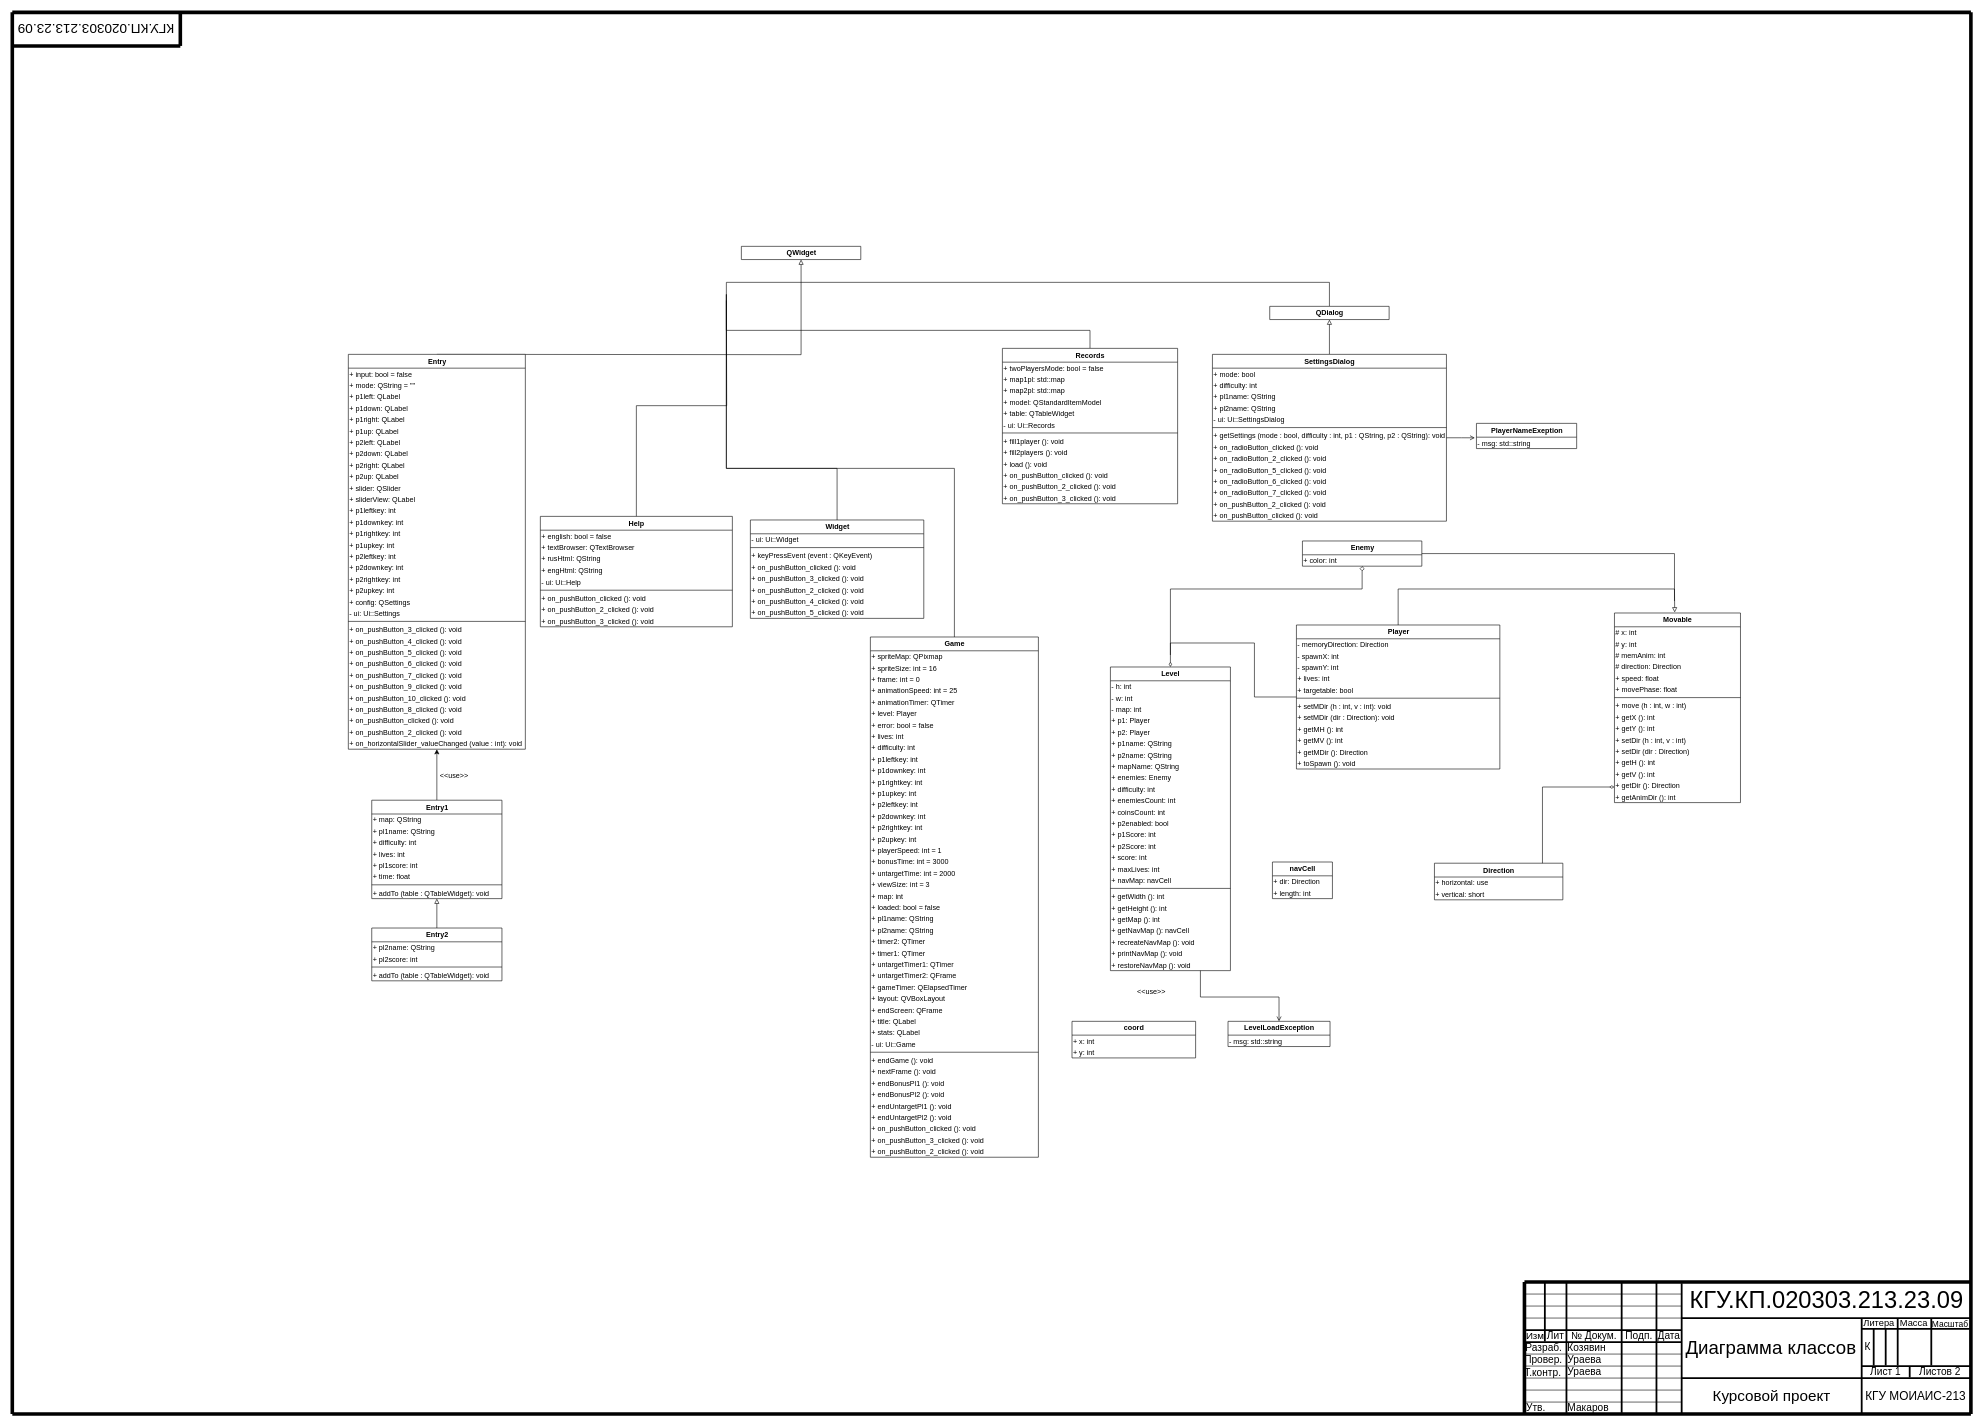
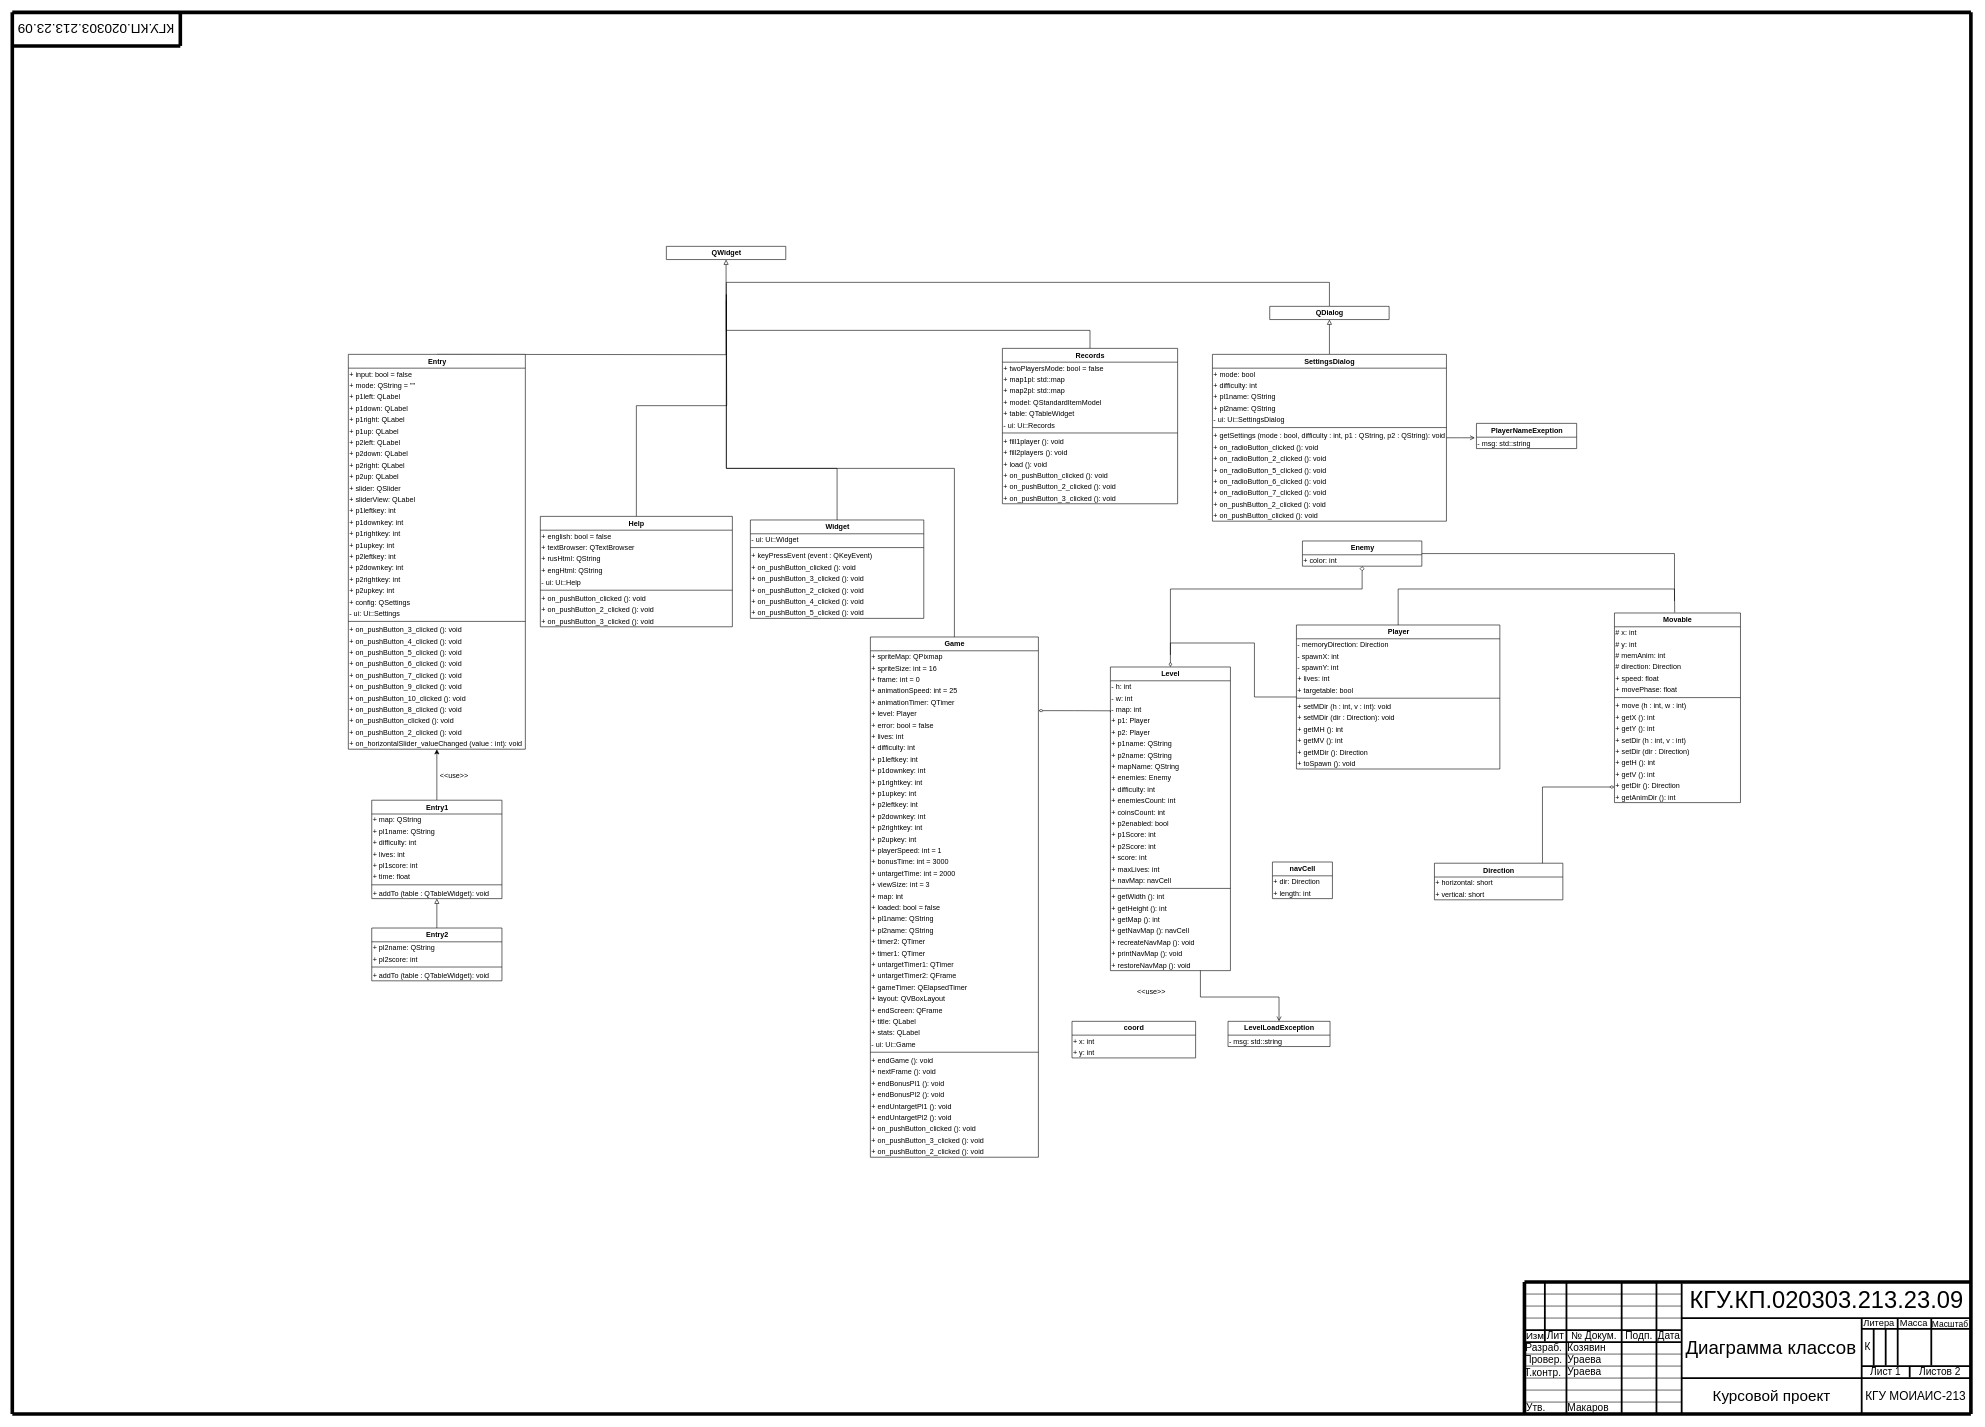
- <mxCell id="289" value="QWidget" style="swimlane;childLayout=stackLayout;horizontal=1;horizontalStack=0;resizeParent=1;resizeParentMax=0;resizeLast=0;collapsible=1;html=1;strokeWidth=1;shadow=1fillColor=#F2F2F2;verticalAlign=middle;" vertex="1" parent="1"><mxGeometry x="1235" y="410" width="199" height="22" as="geometry" /></mxCell>
+ <mxCell id="289" value="QWidget" style="swimlane;childLayout=stackLayout;horizontal=1;horizontalStack=0;resizeParent=1;resizeParentMax=0;resizeLast=0;collapsible=1;html=1;strokeWidth=1;shadow=1fillColor=#F2F2F2;verticalAlign=middle;" vertex="1" parent="1"><mxGeometry x="1110" y="410" width="199" height="22" as="geometry" /></mxCell>
- <mxCell id="283" value="" style="endArrow=block;startArrow=none;endFill=0;startFill=0;html=1;strokeWidth=1;shadow=1fillColor=#F2F2F2;verticalAlign=middle;edgeStyle=orthogonalEdgeStyle;rounded=0;entryX=0.478;entryY=-0.003;entryDx=0;entryDy=0;entryPerimeter=0;" edge="1" parent="1" source="89" target="59"><mxGeometry x="2580" y="1215" width="226" height="129" as="geometry"><mxPoint x="2736" y="1334" as="sourcePoint" /><mxPoint x="2790" y="981" as="targetPoint" /><Array as="points"><mxPoint x="2790" y="922" /><mxPoint x="2790" y="981" /><mxPoint x="2790" y="981" /></Array></mxGeometry></mxCell>
+ <mxCell id="283" value="" style="endArrow=none;startArrow=none;endFill=0;startFill=0;html=1;strokeWidth=1;shadow=1fillColor=#F2F2F2;verticalAlign=middle;edgeStyle=orthogonalEdgeStyle;rounded=0;entryX=0.478;entryY=-0.003;entryDx=0;entryDy=0;entryPerimeter=0;" edge="1" parent="1" source="89" target="59"><mxGeometry x="2580" y="1215" width="226" height="129" as="geometry"><mxPoint x="2736" y="1334" as="sourcePoint" /><mxPoint x="2790" y="981" as="targetPoint" /><Array as="points"><mxPoint x="2790" y="922" /><mxPoint x="2790" y="981" /><mxPoint x="2790" y="981" /></Array></mxGeometry></mxCell>
+ <mxCell id="286" value="" style="startArrow=diamondThin;startFill=0;endArrow=none;endFill=0;html=1;strokeWidth=1;shadow=1fillColor=#F2F2F2;verticalAlign=middle;entryX=0;entryY=0.75;entryDx=0;entryDy=0;edgeStyle=orthogonalEdgeStyle;rounded=0;exitX=1;exitY=0.25;exitDx=0;exitDy=0;" edge="1" parent="1" source="101" target="163"><mxGeometry x="1790" y="1490.454" width="92.336" height="63.459" as="geometry"><mxPoint x="1790" y="1141" as="sourcePoint" /><mxPoint x="1821" y="1516" as="targetPoint" /><Array as="points"><mxPoint x="1790" y="1184" /><mxPoint x="1850" y="1184" /></Array></mxGeometry></mxCell>
- <mxCell id="92" value="+ horizontal: use" style="text;portConstraint=eastwest;overflow=hidden;rotatable=0;verticalAlign=middle;strokeWidth=1;" vertex="1" parent="91"><mxGeometry y="23" width="214" height="19" as="geometry" /></mxCell>
+ <mxCell id="92" value="+ horizontal: short" style="text;portConstraint=eastwest;overflow=hidden;rotatable=0;verticalAlign=middle;strokeWidth=1;" vertex="1" parent="91"><mxGeometry y="23" width="214" height="19" as="geometry" /></mxCell>
